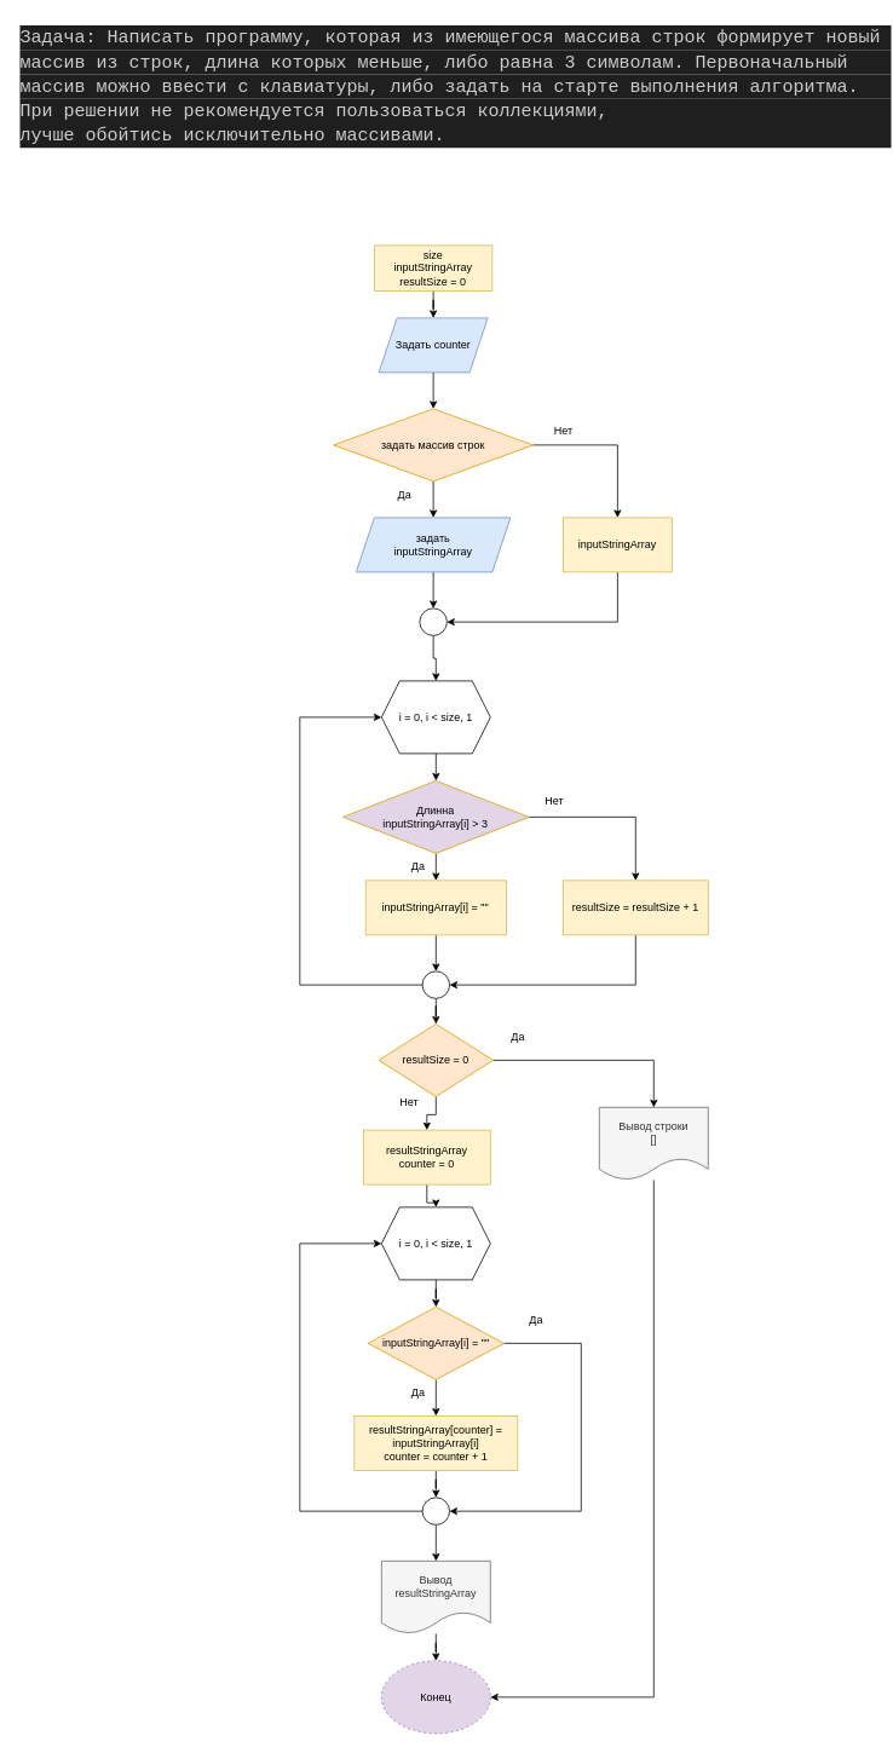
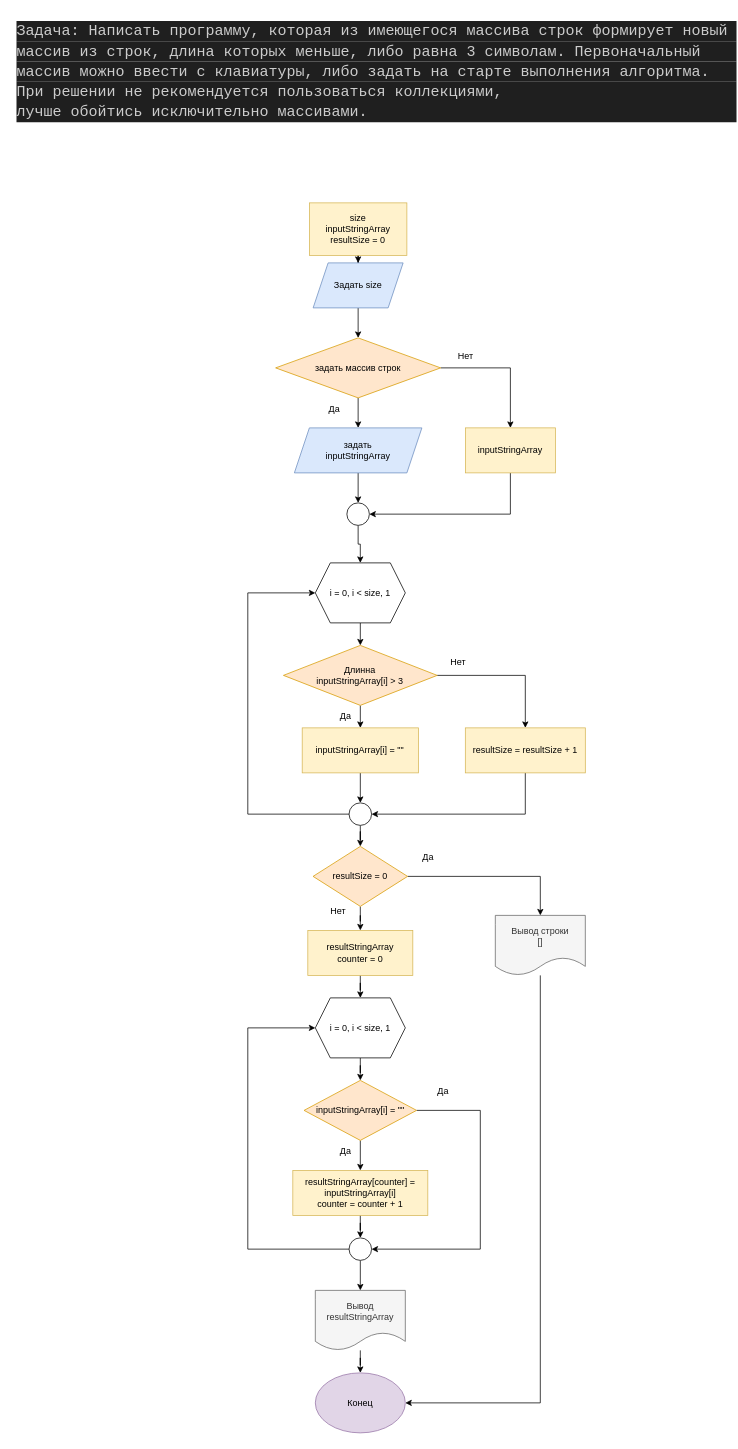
- <mxCell id="4" value="size&lt;br&gt;inputStringArray&lt;br&gt;resultSize = 0" style="rounded=0;whiteSpace=wrap;html=1;fillColor=#fff2cc;strokeColor=#d6b656;" vertex="1" parent="1"><mxGeometry x="412" y="270" width="130" height="50" as="geometry" /></mxCell>
+ <mxCell id="4" value="size&lt;br&gt;inputStringArray&lt;br&gt;resultSize = 0" style="rounded=0;whiteSpace=wrap;html=1;fillColor=#fff2cc;strokeColor=#d6b656;" vertex="1" parent="1"><mxGeometry x="412" y="270" width="130" height="70" as="geometry" /></mxCell>
- <mxCell id="51" value="Задать counter" style="shape=parallelogram;perimeter=parallelogramPerimeter;whiteSpace=wrap;html=1;fixedSize=1;fillColor=#dae8fc;strokeColor=#6c8ebf;" vertex="1" parent="1"><mxGeometry x="417" y="350" width="120" height="60" as="geometry" /></mxCell>
+ <mxCell id="51" value="Задать size" style="shape=parallelogram;perimeter=parallelogramPerimeter;whiteSpace=wrap;html=1;fixedSize=1;fillColor=#dae8fc;strokeColor=#6c8ebf;" vertex="1" parent="1"><mxGeometry x="417" y="350" width="120" height="60" as="geometry" /></mxCell>
- <mxCell id="9" value="Длинна&lt;br&gt;inputStringArray[i] &amp;gt; 3" style="rhombus;whiteSpace=wrap;html=1;fillColor=#e1d5e7;strokeColor=#d79b00;" vertex="1" parent="1"><mxGeometry x="377.43" y="860" width="205" height="80" as="geometry" /></mxCell>
+ <mxCell id="9" value="Длинна&lt;br&gt;inputStringArray[i] &amp;gt; 3" style="rhombus;whiteSpace=wrap;html=1;fillColor=#ffe6cc;strokeColor=#d79b00;" vertex="1" parent="1"><mxGeometry x="377.43" y="860" width="205" height="80" as="geometry" /></mxCell>
- <mxCell id="18" value="resultStringArray&lt;br&gt;counter = 0" style="rounded=0;whiteSpace=wrap;html=1;fillColor=#fff2cc;strokeColor=#d6b656;" vertex="1" parent="1"><mxGeometry x="399.93" y="1245" width="140" height="60" as="geometry" /></mxCell>
+ <mxCell id="18" value="resultStringArray&lt;br&gt;counter = 0" style="rounded=0;whiteSpace=wrap;html=1;fillColor=#fff2cc;strokeColor=#d6b656;" vertex="1" parent="1"><mxGeometry x="409.93" y="1240" width="140" height="60" as="geometry" /></mxCell>
- <mxCell id="42" value="Конец" style="ellipse;whiteSpace=wrap;html=1;fillColor=#e1d5e7;strokeColor=#9673a6;dashed=1;" vertex="1" parent="1"><mxGeometry x="419.93" y="1830" width="120" height="80" as="geometry" /></mxCell>
+ <mxCell id="42" value="Конец" style="ellipse;whiteSpace=wrap;html=1;fillColor=#e1d5e7;strokeColor=#9673a6;" vertex="1" parent="1"><mxGeometry x="419.93" y="1830" width="120" height="80" as="geometry" /></mxCell>
